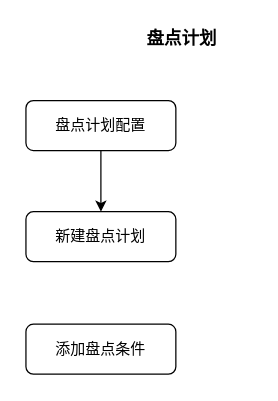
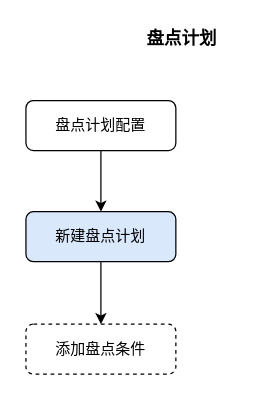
- <mxCell id="3" value="新建盘点计划" style="rounded=1;whiteSpace=wrap;html=1;fontSize=12;glass=0;strokeWidth=1;shadow=0;" vertex="1" parent="1"><mxGeometry x="20" y="169" width="120" height="40" as="geometry" /></mxCell>
+ <mxCell id="3" value="新建盘点计划" style="rounded=1;whiteSpace=wrap;html=1;fontSize=12;glass=0;strokeWidth=1;shadow=0;fillColor=#dae8fc;" vertex="1" parent="1"><mxGeometry x="20" y="169" width="120" height="40" as="geometry" /></mxCell>
+ <mxCell id="2" style="edgeStyle=orthogonalEdgeStyle;rounded=0;orthogonalLoop=1;jettySize=auto;html=1;exitX=0.5;exitY=1;exitDx=0;exitDy=0;entryX=0.5;entryY=0;entryDx=0;entryDy=0;" edge="1" parent="1" source="3" target="4"><mxGeometry relative="1" as="geometry" /></mxCell>
- <mxCell id="4" value="添加盘点条件" style="rounded=1;whiteSpace=wrap;html=1;fontSize=12;glass=0;strokeWidth=1;shadow=0;" vertex="1" parent="1"><mxGeometry x="20" y="259" width="120" height="40" as="geometry" /></mxCell>
+ <mxCell id="4" value="添加盘点条件" style="rounded=1;whiteSpace=wrap;html=1;fontSize=12;glass=0;strokeWidth=1;shadow=0;dashed=1;" vertex="1" parent="1"><mxGeometry x="20" y="259" width="120" height="40" as="geometry" /></mxCell>
